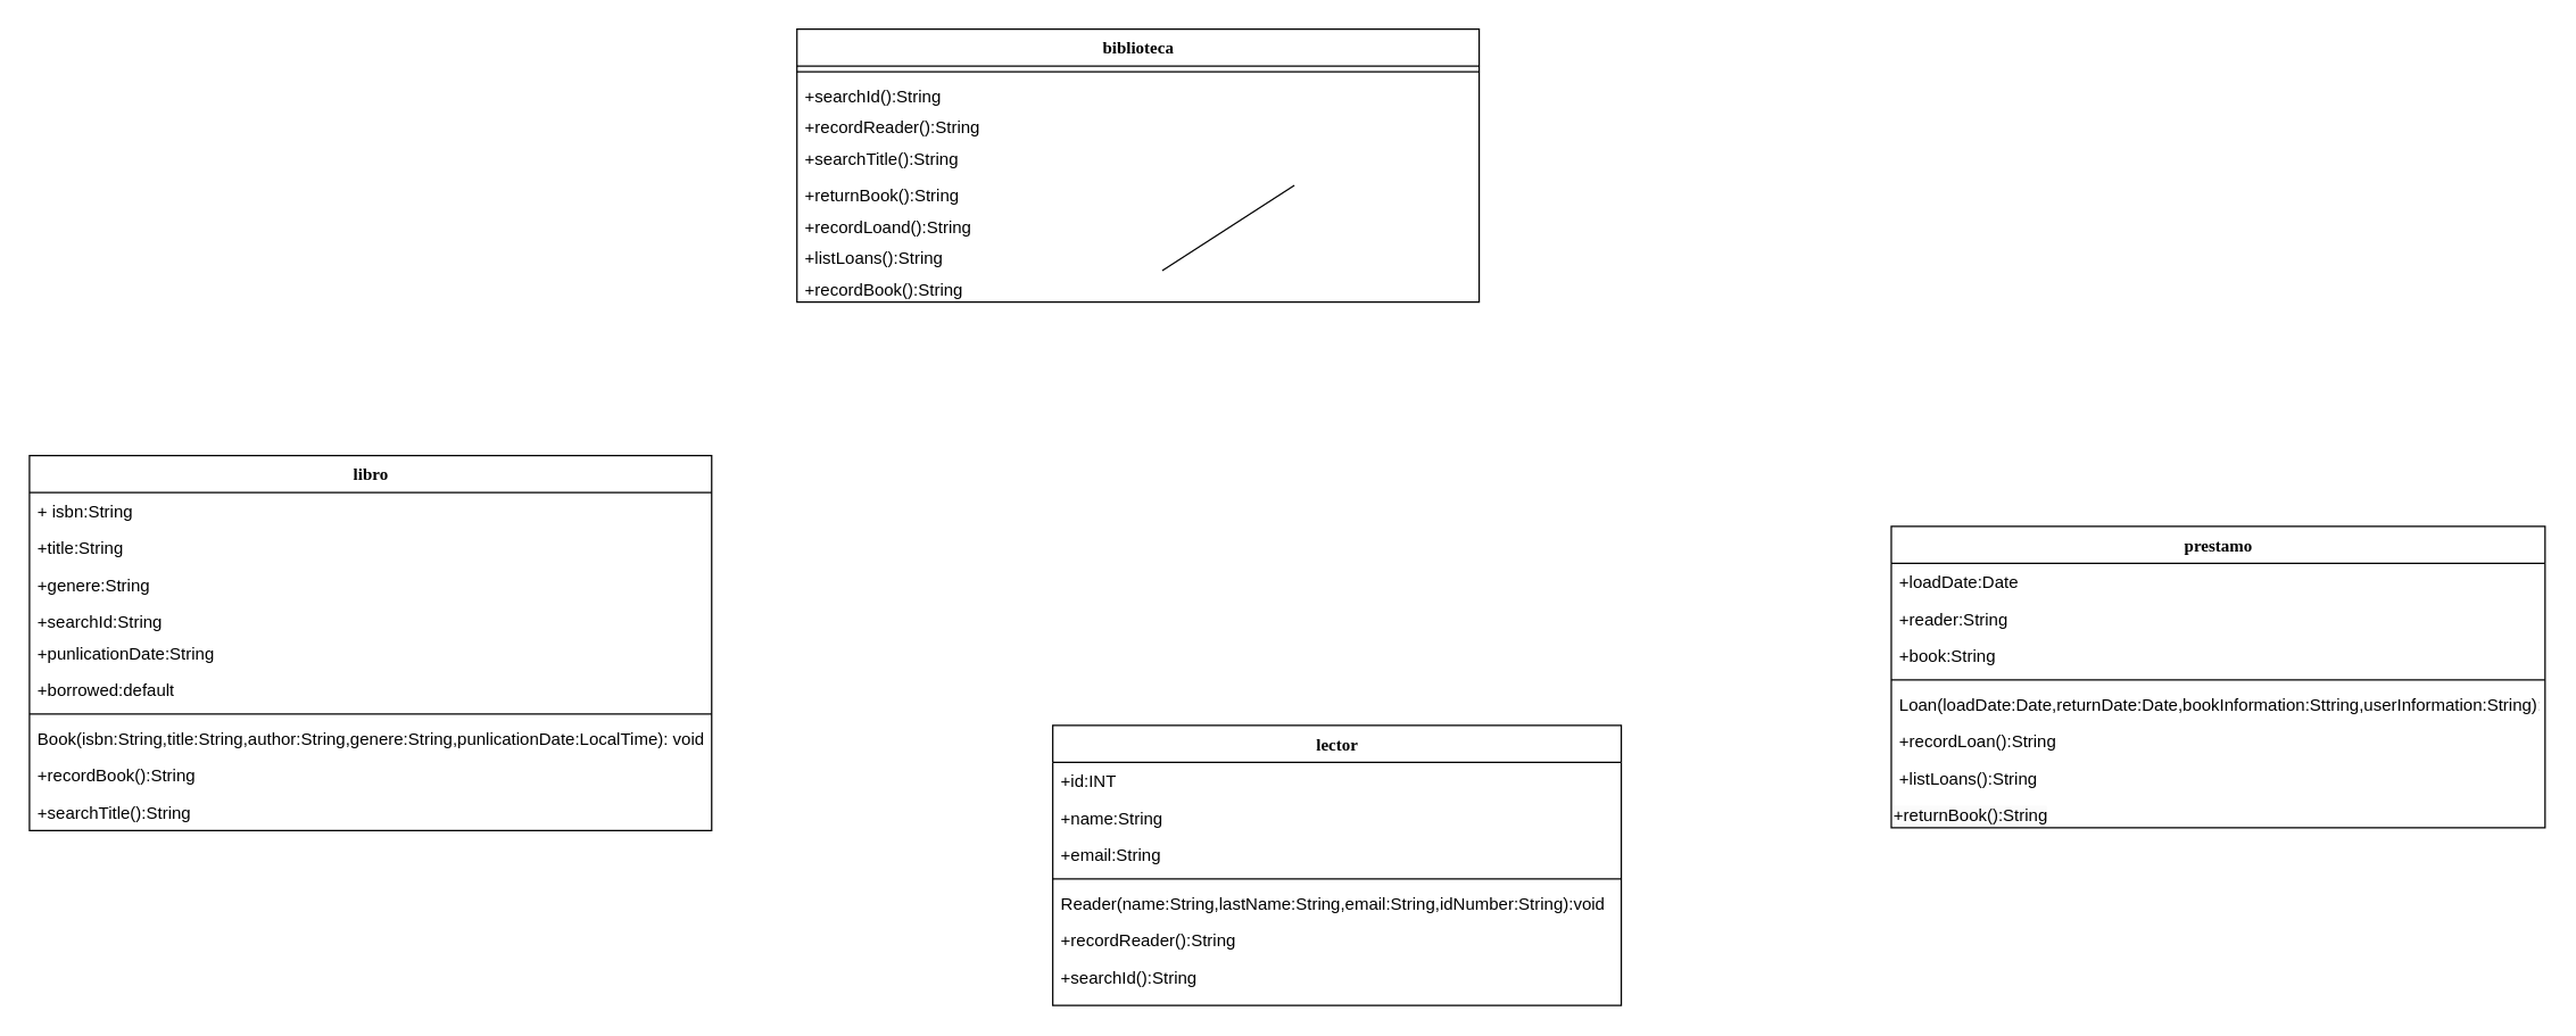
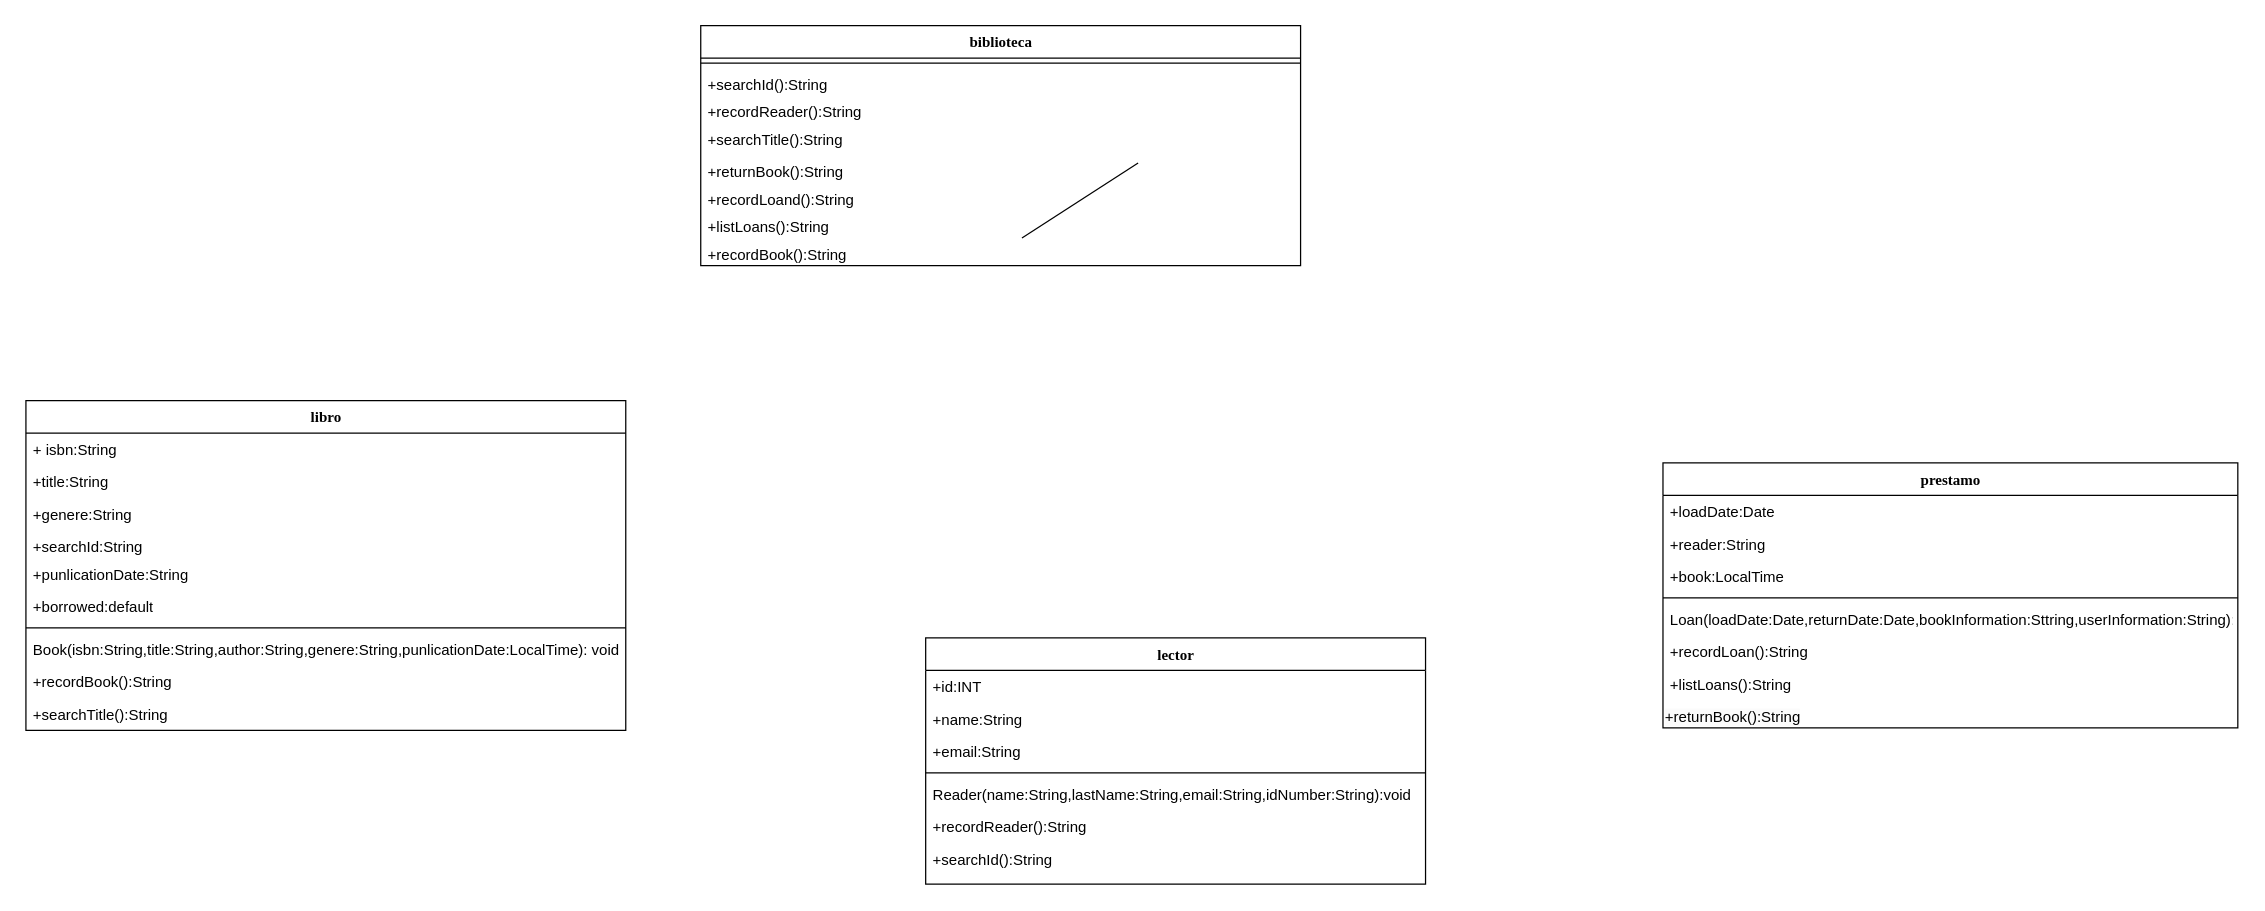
- <mxCell id="24" value="+book:String" style="text;html=1;strokeColor=none;fillColor=none;align=left;verticalAlign=top;spacingLeft=4;spacingRight=4;whiteSpace=wrap;overflow=hidden;rotatable=0;points=[[0,0.5],[1,0.5]];portConstraint=eastwest;" parent="21" vertex="1"><mxGeometry y="78" width="460" height="26" as="geometry" /></mxCell>
+ <mxCell id="24" value="+book:LocalTime" style="text;html=1;strokeColor=none;fillColor=none;align=left;verticalAlign=top;spacingLeft=4;spacingRight=4;whiteSpace=wrap;overflow=hidden;rotatable=0;points=[[0,0.5],[1,0.5]];portConstraint=eastwest;" parent="21" vertex="1"><mxGeometry y="78" width="460" height="26" as="geometry" /></mxCell>
